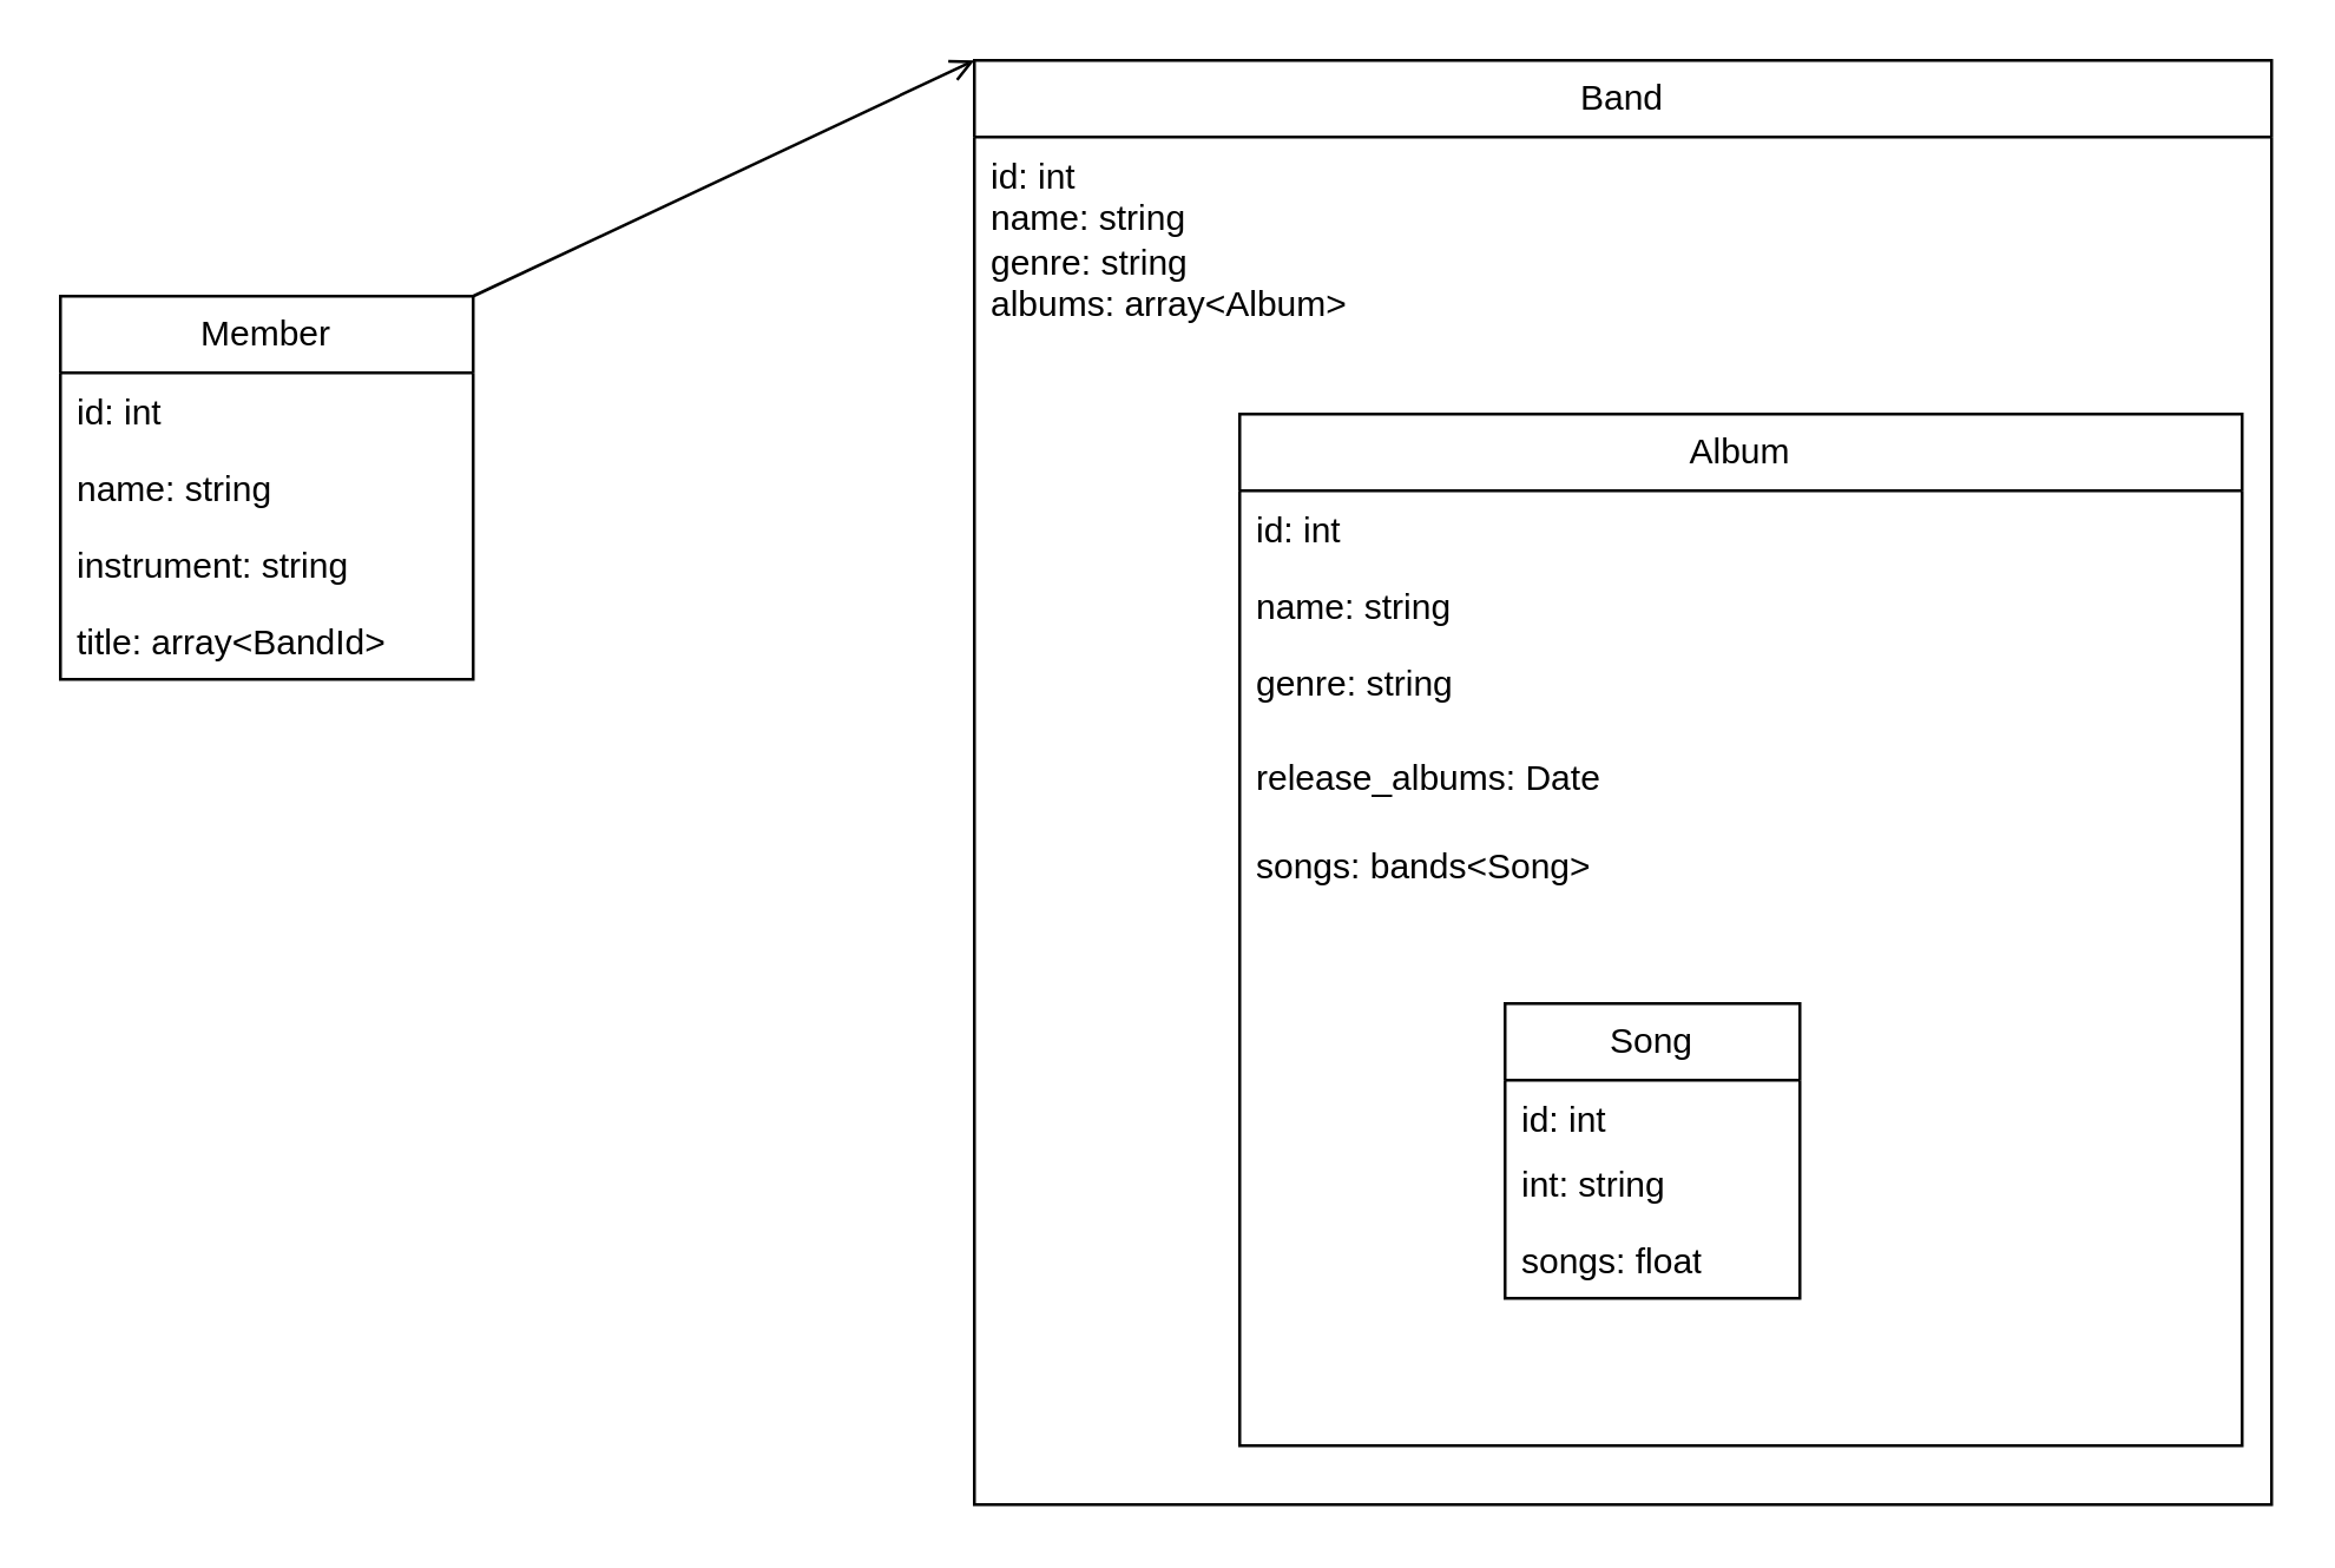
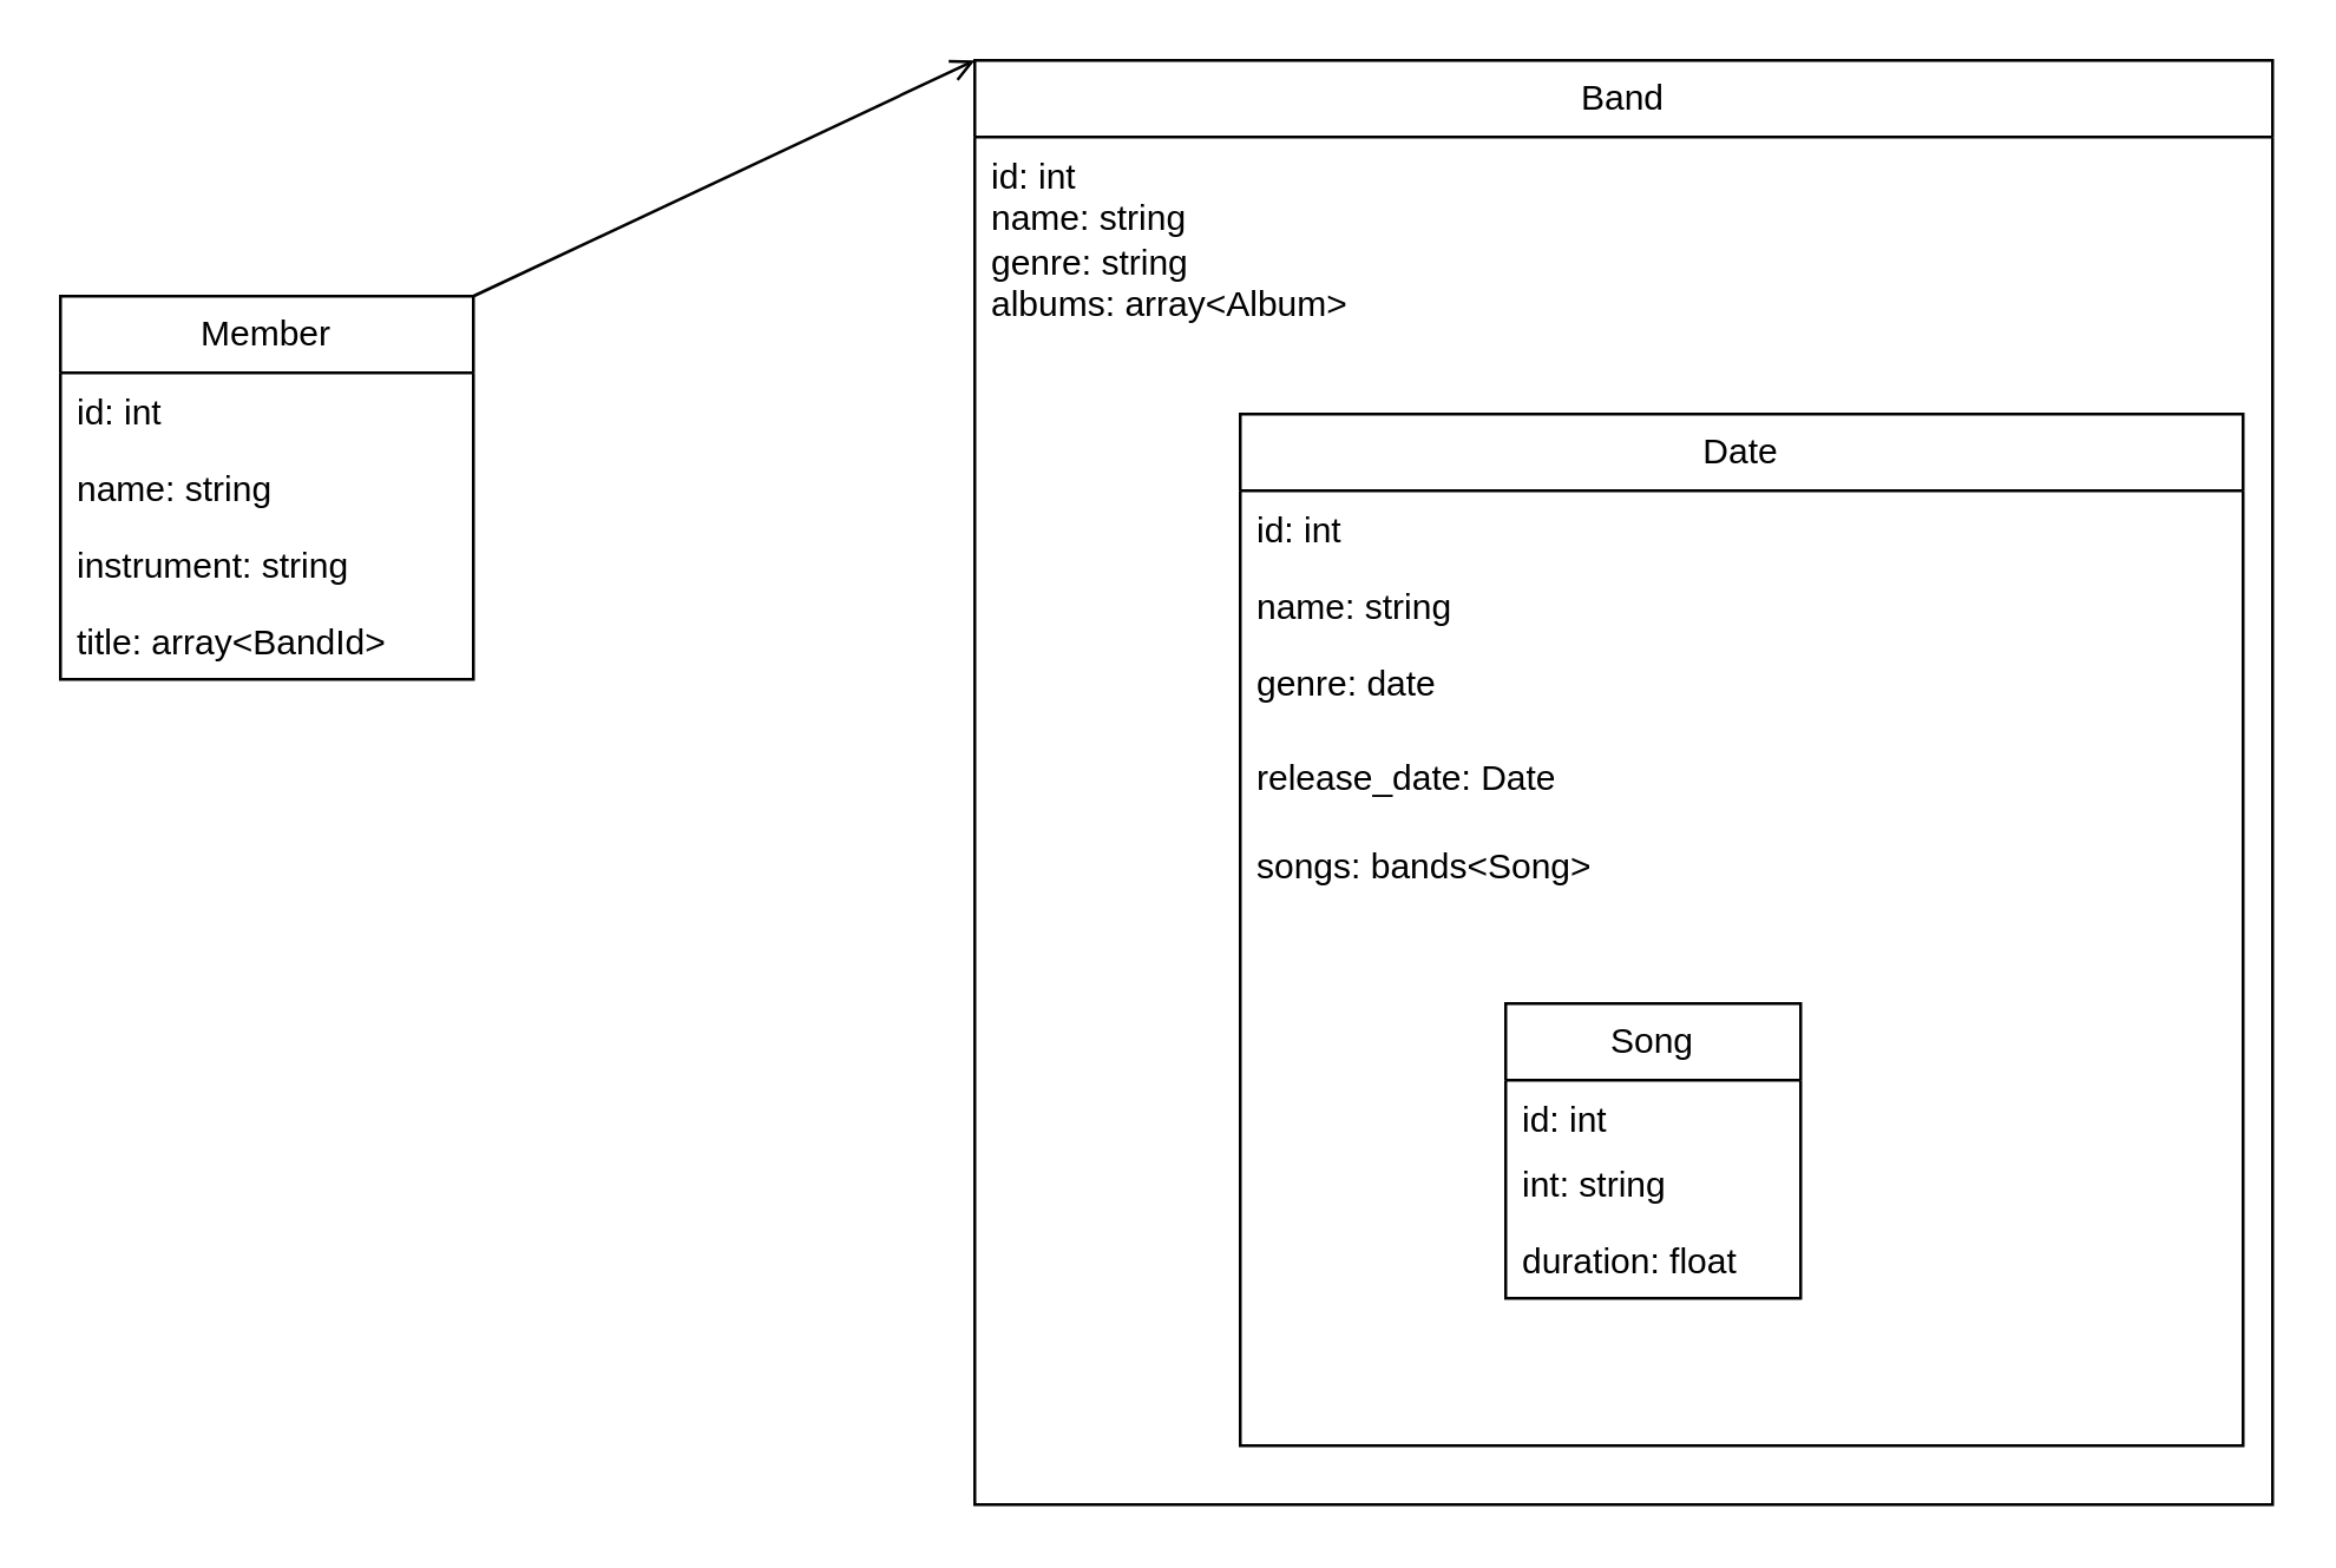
- <mxCell id="10" value="Album" style="swimlane;fontStyle=0;childLayout=stackLayout;horizontal=1;startSize=26;fillColor=none;horizontalStack=0;resizeParent=1;resizeParentMax=0;resizeLast=0;collapsible=1;marginBottom=0;whiteSpace=wrap;html=1;" parent="1" vertex="1"><mxGeometry x="420" y="140" width="340" height="350" as="geometry" /></mxCell>
+ <mxCell id="10" value="Date" style="swimlane;fontStyle=0;childLayout=stackLayout;horizontal=1;startSize=26;fillColor=none;horizontalStack=0;resizeParent=1;resizeParentMax=0;resizeLast=0;collapsible=1;marginBottom=0;whiteSpace=wrap;html=1;" parent="1" vertex="1"><mxGeometry x="420" y="140" width="340" height="350" as="geometry" /></mxCell>
- <mxCell id="13" value="genre: string" style="text;strokeColor=none;fillColor=none;align=left;verticalAlign=top;spacingLeft=4;spacingRight=4;overflow=hidden;rotatable=0;points=[[0,0.5],[1,0.5]];portConstraint=eastwest;whiteSpace=wrap;html=1;" parent="10" vertex="1"><mxGeometry y="78" width="340" height="32" as="geometry" /></mxCell>
+ <mxCell id="13" value="genre: date" style="text;strokeColor=none;fillColor=none;align=left;verticalAlign=top;spacingLeft=4;spacingRight=4;overflow=hidden;rotatable=0;points=[[0,0.5],[1,0.5]];portConstraint=eastwest;whiteSpace=wrap;html=1;" parent="10" vertex="1"><mxGeometry y="78" width="340" height="32" as="geometry" /></mxCell>
- <mxCell id="14" value="release_albums: Date" style="text;strokeColor=none;fillColor=none;align=left;verticalAlign=top;spacingLeft=4;spacingRight=4;overflow=hidden;rotatable=0;points=[[0,0.5],[1,0.5]];portConstraint=eastwest;whiteSpace=wrap;html=1;" vertex="1" parent="10"><mxGeometry y="110" width="340" height="30" as="geometry" /></mxCell>
+ <mxCell id="14" value="release_date: Date" style="text;strokeColor=none;fillColor=none;align=left;verticalAlign=top;spacingLeft=4;spacingRight=4;overflow=hidden;rotatable=0;points=[[0,0.5],[1,0.5]];portConstraint=eastwest;whiteSpace=wrap;html=1;" vertex="1" parent="10"><mxGeometry y="110" width="340" height="30" as="geometry" /></mxCell>
- <mxCell id="19" value="songs: float" style="text;strokeColor=none;fillColor=none;align=left;verticalAlign=top;spacingLeft=4;spacingRight=4;overflow=hidden;rotatable=0;points=[[0,0.5],[1,0.5]];portConstraint=eastwest;whiteSpace=wrap;html=1;" vertex="1" parent="16"><mxGeometry y="74" width="100" height="26" as="geometry" /></mxCell>
+ <mxCell id="19" value="duration: float" style="text;strokeColor=none;fillColor=none;align=left;verticalAlign=top;spacingLeft=4;spacingRight=4;overflow=hidden;rotatable=0;points=[[0,0.5],[1,0.5]];portConstraint=eastwest;whiteSpace=wrap;html=1;" vertex="1" parent="16"><mxGeometry y="74" width="100" height="26" as="geometry" /></mxCell>
